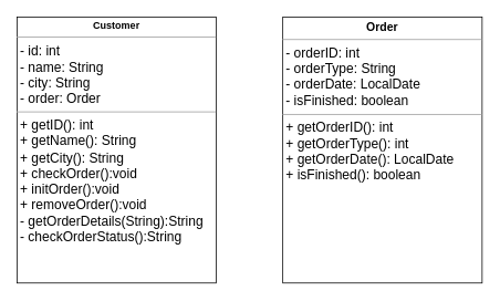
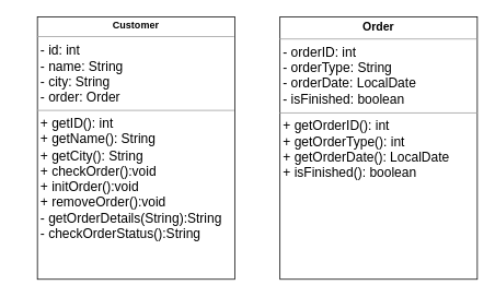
- <mxCell id="2" value="&lt;p style=&quot;margin: 0px ; margin-top: 4px ; text-align: center&quot;&gt;&lt;font style=&quot;font-size: 12px&quot;&gt;&lt;b&gt;Customer&lt;/b&gt;&lt;/font&gt;&lt;/p&gt;&lt;hr size=&quot;1&quot;&gt;&lt;p style=&quot;margin: 0px ; margin-left: 4px&quot;&gt;&lt;font size=&quot;3&quot;&gt;- id: int&lt;/font&gt;&lt;/p&gt;&lt;p style=&quot;margin: 0px ; margin-left: 4px&quot;&gt;&lt;font size=&quot;3&quot;&gt;- name: String&lt;br&gt;&lt;/font&gt;&lt;/p&gt;&lt;p style=&quot;margin: 0px ; margin-left: 4px&quot;&gt;&lt;font size=&quot;3&quot;&gt;- city: String&lt;br&gt;&lt;/font&gt;&lt;/p&gt;&lt;p style=&quot;margin: 0px ; margin-left: 4px&quot;&gt;&lt;font size=&quot;3&quot;&gt;- order: Order&lt;/font&gt;&lt;/p&gt;&lt;hr size=&quot;1&quot;&gt;&lt;p style=&quot;margin: 0px ; margin-left: 4px&quot;&gt;&lt;font size=&quot;3&quot;&gt;+ getID&lt;/font&gt;&lt;span style=&quot;font-size: medium&quot;&gt;(): int&lt;/span&gt;&lt;/p&gt;&lt;p style=&quot;margin: 0px ; margin-left: 4px&quot;&gt;&lt;font size=&quot;3&quot;&gt;+ getName(): String&lt;br&gt;&lt;/font&gt;&lt;/p&gt;&lt;p style=&quot;margin: 0px ; margin-left: 4px&quot;&gt;&lt;font size=&quot;3&quot;&gt;+ getCity(): String&lt;br&gt;&lt;/font&gt;&lt;/p&gt;&lt;p style=&quot;margin: 0px ; margin-left: 4px&quot;&gt;&lt;font size=&quot;3&quot;&gt;+ checkOrder():void&lt;/font&gt;&lt;/p&gt;&lt;p style=&quot;margin: 0px ; margin-left: 4px&quot;&gt;&lt;font size=&quot;3&quot;&gt;+ initOrder():void&lt;br&gt;&lt;/font&gt;&lt;/p&gt;&lt;p style=&quot;margin: 0px ; margin-left: 4px&quot;&gt;&lt;span style=&quot;font-size: medium&quot;&gt;+ removeOrder():void&lt;/span&gt;&lt;font size=&quot;3&quot;&gt;&lt;br&gt;&lt;/font&gt;&lt;/p&gt;&lt;p style=&quot;margin: 0px ; margin-left: 4px&quot;&gt;&lt;span style=&quot;font-size: medium&quot;&gt;- getOrderDetails(String):String&lt;/span&gt;&lt;br&gt;&lt;/p&gt;&lt;p style=&quot;margin: 0px ; margin-left: 4px&quot;&gt;&lt;span style=&quot;font-size: medium&quot;&gt;- checkOrderStatus():String&lt;/span&gt;&lt;span style=&quot;font-size: medium&quot;&gt;&lt;br&gt;&lt;/span&gt;&lt;/p&gt;&lt;p style=&quot;margin: 0px ; margin-left: 4px&quot;&gt;&lt;br&gt;&lt;/p&gt;" style="verticalAlign=top;align=left;overflow=fill;fontSize=12;fontFamily=Helvetica;html=1;" parent="1" vertex="1"><mxGeometry x="20" y="20" width="240" height="320" as="geometry" /></mxCell>
+ <mxCell id="2" value="&lt;p style=&quot;margin: 0px ; margin-top: 4px ; text-align: center&quot;&gt;&lt;font style=&quot;font-size: 12px&quot;&gt;&lt;b&gt;Customer&lt;/b&gt;&lt;/font&gt;&lt;/p&gt;&lt;hr size=&quot;1&quot;&gt;&lt;p style=&quot;margin: 0px ; margin-left: 4px&quot;&gt;&lt;font size=&quot;3&quot;&gt;- id: int&lt;/font&gt;&lt;/p&gt;&lt;p style=&quot;margin: 0px ; margin-left: 4px&quot;&gt;&lt;font size=&quot;3&quot;&gt;- name: String&lt;br&gt;&lt;/font&gt;&lt;/p&gt;&lt;p style=&quot;margin: 0px ; margin-left: 4px&quot;&gt;&lt;font size=&quot;3&quot;&gt;- city: String&lt;br&gt;&lt;/font&gt;&lt;/p&gt;&lt;p style=&quot;margin: 0px ; margin-left: 4px&quot;&gt;&lt;font size=&quot;3&quot;&gt;- order: Order&lt;/font&gt;&lt;/p&gt;&lt;hr size=&quot;1&quot;&gt;&lt;p style=&quot;margin: 0px ; margin-left: 4px&quot;&gt;&lt;font size=&quot;3&quot;&gt;+ getID&lt;/font&gt;&lt;span style=&quot;font-size: medium&quot;&gt;(): int&lt;/span&gt;&lt;/p&gt;&lt;p style=&quot;margin: 0px ; margin-left: 4px&quot;&gt;&lt;font size=&quot;3&quot;&gt;+ getName(): String&lt;br&gt;&lt;/font&gt;&lt;/p&gt;&lt;p style=&quot;margin: 0px ; margin-left: 4px&quot;&gt;&lt;font size=&quot;3&quot;&gt;+ getCity(): String&lt;br&gt;&lt;/font&gt;&lt;/p&gt;&lt;p style=&quot;margin: 0px ; margin-left: 4px&quot;&gt;&lt;font size=&quot;3&quot;&gt;+ checkOrder():void&lt;/font&gt;&lt;/p&gt;&lt;p style=&quot;margin: 0px ; margin-left: 4px&quot;&gt;&lt;font size=&quot;3&quot;&gt;+ initOrder():void&lt;br&gt;&lt;/font&gt;&lt;/p&gt;&lt;p style=&quot;margin: 0px ; margin-left: 4px&quot;&gt;&lt;span style=&quot;font-size: medium&quot;&gt;+ removeOrder():void&lt;/span&gt;&lt;font size=&quot;3&quot;&gt;&lt;br&gt;&lt;/font&gt;&lt;/p&gt;&lt;p style=&quot;margin: 0px ; margin-left: 4px&quot;&gt;&lt;span style=&quot;font-size: medium&quot;&gt;- getOrderDetails(String):String&lt;/span&gt;&lt;br&gt;&lt;/p&gt;&lt;p style=&quot;margin: 0px ; margin-left: 4px&quot;&gt;&lt;span style=&quot;font-size: medium&quot;&gt;- checkOrderStatus():String&lt;/span&gt;&lt;span style=&quot;font-size: medium&quot;&gt;&lt;br&gt;&lt;/span&gt;&lt;/p&gt;&lt;p style=&quot;margin: 0px ; margin-left: 4px&quot;&gt;&lt;br&gt;&lt;/p&gt;" style="verticalAlign=top;align=left;overflow=fill;fontSize=12;fontFamily=Helvetica;html=1;" parent="1" vertex="1"><mxGeometry x="45" y="20" width="240" height="320" as="geometry" /></mxCell>
